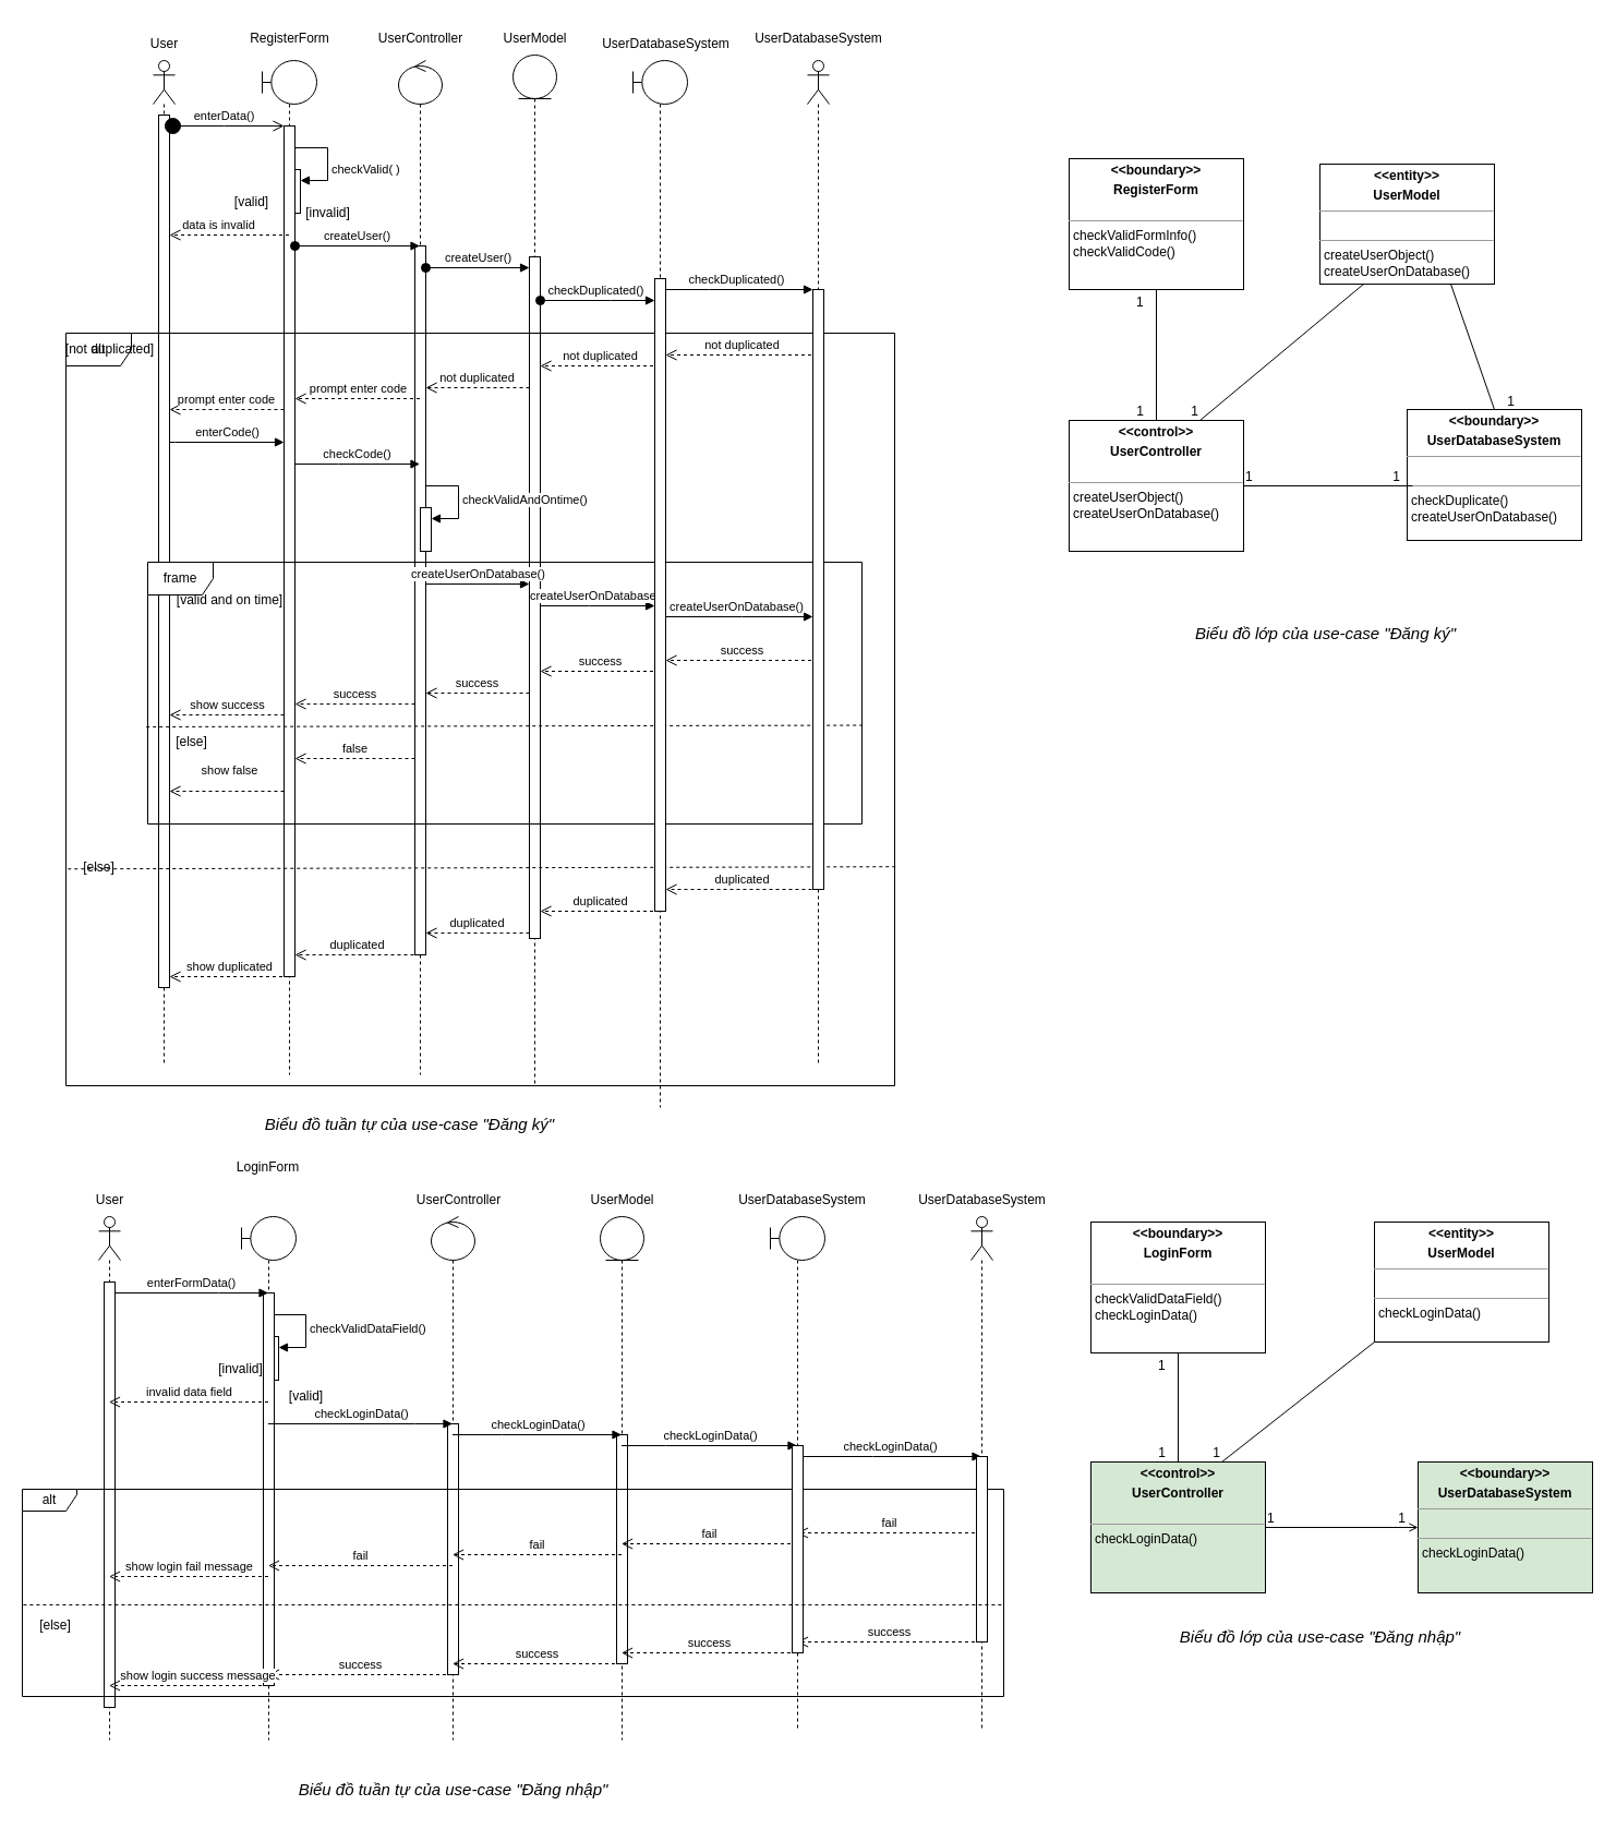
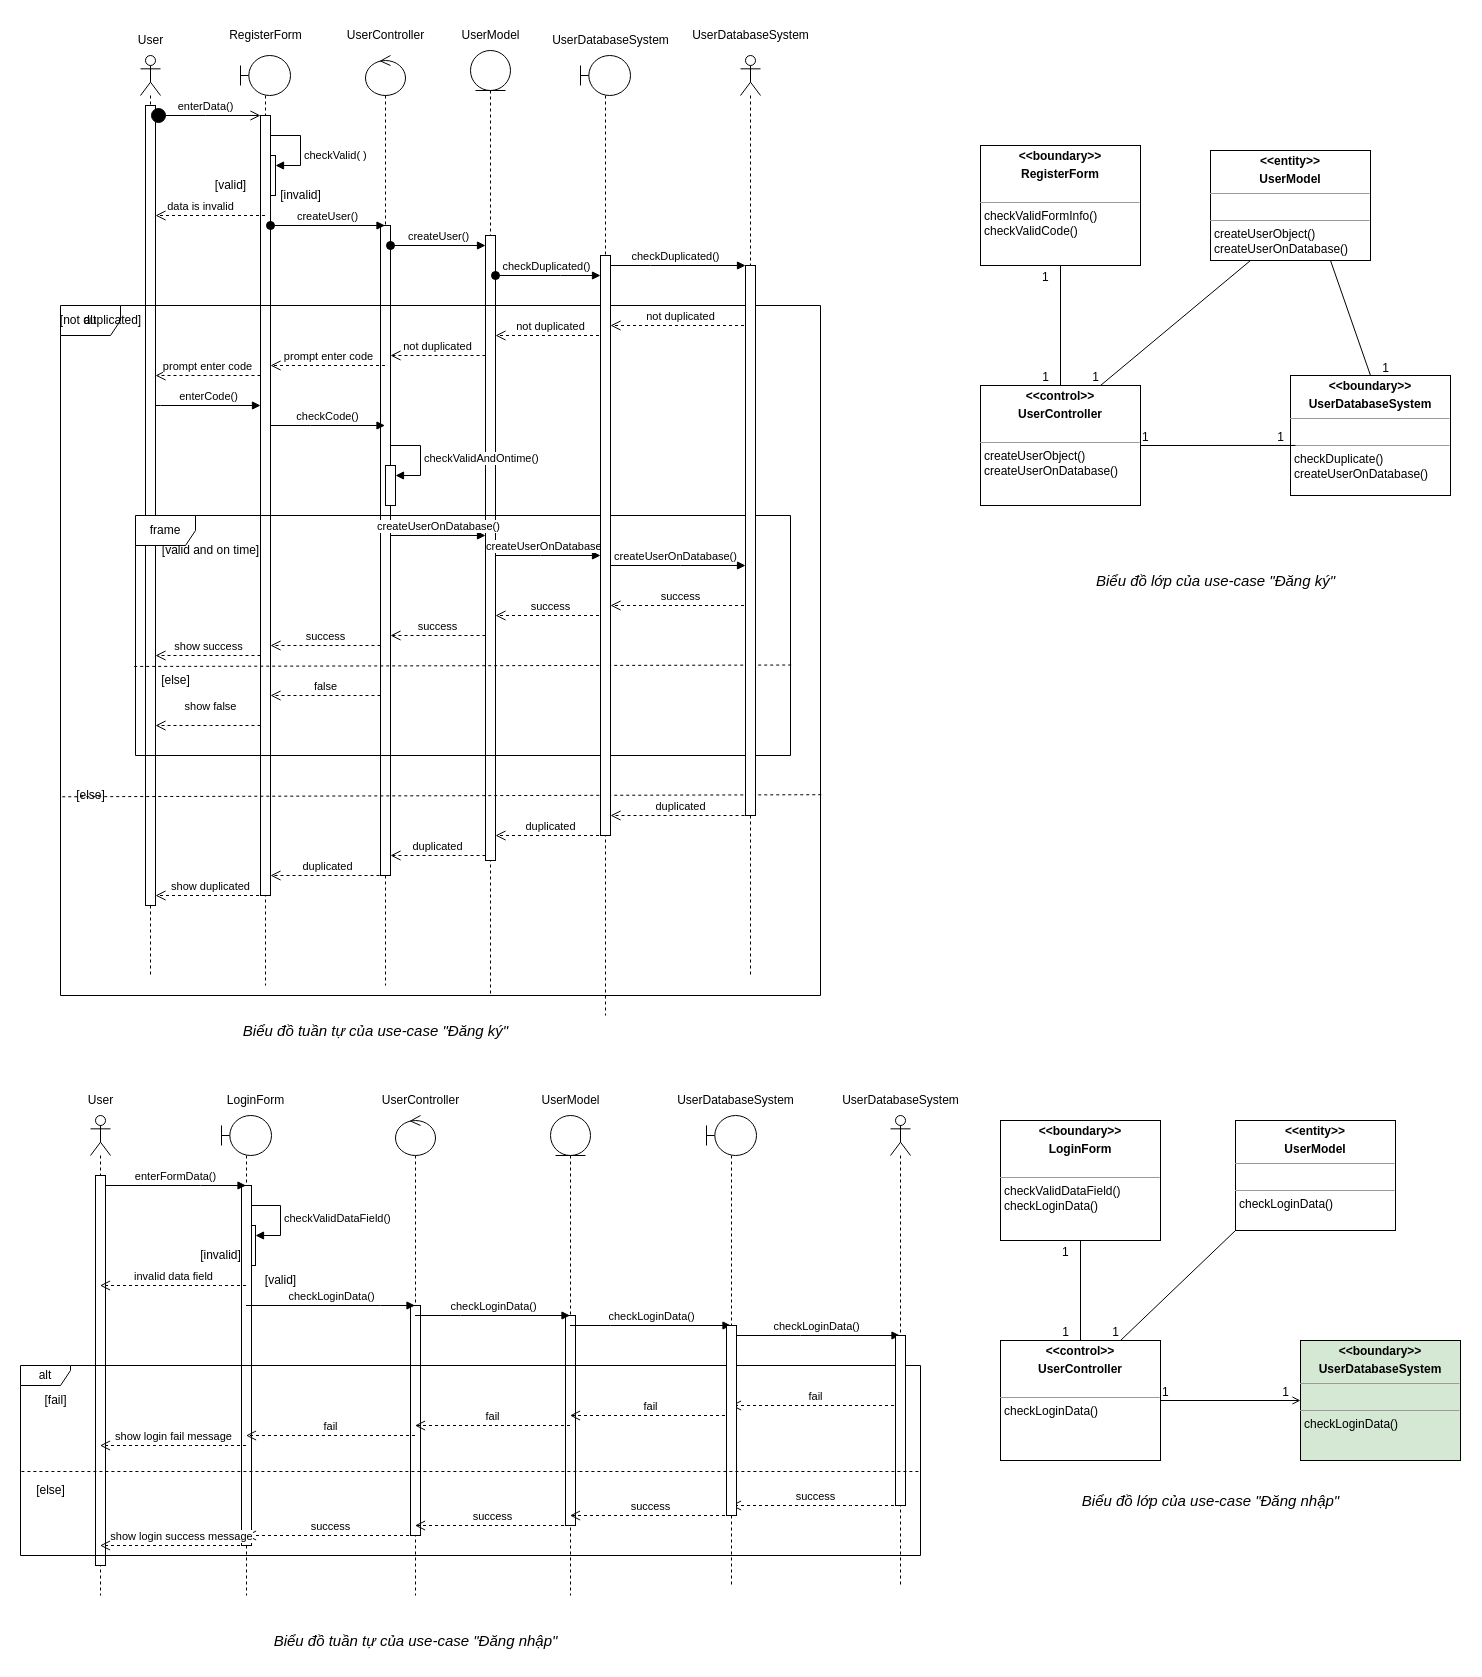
- <mxCell id="77" value="LoginForm" style="text;html=1;align=center;verticalAlign=middle;resizable=0;points=[];autosize=1;strokeColor=none;fillColor=none;" vertex="1" parent="1"><mxGeometry x="205" y="1055" width="80" height="30" as="geometry" /></mxCell>
+ <mxCell id="77" value="LoginForm" style="text;html=1;align=center;verticalAlign=middle;resizable=0;points=[];autosize=1;strokeColor=none;fillColor=none;" vertex="1" parent="1"><mxGeometry x="215" y="1085" width="80" height="30" as="geometry" /></mxCell>
- <mxCell id="111" value="&lt;p style=&quot;margin:0px;margin-top:4px;text-align:center;&quot;&gt;&lt;b&gt;&amp;lt;&amp;lt;entity&amp;gt;&amp;gt;&lt;/b&gt;&lt;/p&gt;&lt;p style=&quot;margin:0px;margin-top:4px;text-align:center;&quot;&gt;&lt;b&gt;UserModel&lt;/b&gt;&lt;/p&gt;&lt;hr size=&quot;1&quot;&gt;&lt;p style=&quot;margin:0px;margin-left:4px;&quot;&gt;&lt;br&gt;&lt;/p&gt;&lt;hr size=&quot;1&quot;&gt;&lt;p style=&quot;margin:0px;margin-left:4px;&quot;&gt;checkLoginData()&lt;/p&gt;&lt;p style=&quot;margin:0px;margin-left:4px;&quot;&gt;&lt;br&gt;&lt;/p&gt;" style="verticalAlign=top;align=left;overflow=fill;fontSize=12;fontFamily=Helvetica;html=1;whiteSpace=wrap;" vertex="1" parent="1"><mxGeometry x="1260" y="1120" width="160" height="110" as="geometry" /></mxCell>
+ <mxCell id="111" value="&lt;p style=&quot;margin:0px;margin-top:4px;text-align:center;&quot;&gt;&lt;b&gt;&amp;lt;&amp;lt;entity&amp;gt;&amp;gt;&lt;/b&gt;&lt;/p&gt;&lt;p style=&quot;margin:0px;margin-top:4px;text-align:center;&quot;&gt;&lt;b&gt;UserModel&lt;/b&gt;&lt;/p&gt;&lt;hr size=&quot;1&quot;&gt;&lt;p style=&quot;margin:0px;margin-left:4px;&quot;&gt;&lt;br&gt;&lt;/p&gt;&lt;hr size=&quot;1&quot;&gt;&lt;p style=&quot;margin:0px;margin-left:4px;&quot;&gt;checkLoginData()&lt;/p&gt;&lt;p style=&quot;margin:0px;margin-left:4px;&quot;&gt;&lt;br&gt;&lt;/p&gt;" style="verticalAlign=top;align=left;overflow=fill;fontSize=12;fontFamily=Helvetica;html=1;whiteSpace=wrap;" vertex="1" parent="1"><mxGeometry x="1235" y="1120" width="160" height="110" as="geometry" /></mxCell>
+ <mxCell id="107" value="[fail]" style="text;html=1;align=center;verticalAlign=middle;resizable=0;points=[];autosize=1;strokeColor=none;fillColor=none;" vertex="1" parent="1"><mxGeometry x="30" y="1385" width="50" height="30" as="geometry" /></mxCell>
- <mxCell id="110" value="&lt;p style=&quot;margin:0px;margin-top:4px;text-align:center;&quot;&gt;&lt;b&gt;&amp;lt;&amp;lt;control&amp;gt;&amp;gt;&lt;/b&gt;&lt;/p&gt;&lt;p style=&quot;margin:0px;margin-top:4px;text-align:center;&quot;&gt;&lt;b&gt;UserController&lt;/b&gt;&lt;/p&gt;&lt;p style=&quot;margin:0px;margin-left:4px;&quot;&gt;&lt;br&gt;&lt;/p&gt;&lt;hr size=&quot;1&quot;&gt;&lt;p style=&quot;margin:0px;margin-left:4px;&quot;&gt;checkLoginData()&lt;/p&gt;" style="verticalAlign=top;align=left;overflow=fill;fontSize=12;fontFamily=Helvetica;html=1;whiteSpace=wrap;fillColor=#d5e8d4;" vertex="1" parent="1"><mxGeometry x="1000" y="1340" width="160" height="120" as="geometry" /></mxCell>
+ <mxCell id="110" value="&lt;p style=&quot;margin:0px;margin-top:4px;text-align:center;&quot;&gt;&lt;b&gt;&amp;lt;&amp;lt;control&amp;gt;&amp;gt;&lt;/b&gt;&lt;/p&gt;&lt;p style=&quot;margin:0px;margin-top:4px;text-align:center;&quot;&gt;&lt;b&gt;UserController&lt;/b&gt;&lt;/p&gt;&lt;p style=&quot;margin:0px;margin-left:4px;&quot;&gt;&lt;br&gt;&lt;/p&gt;&lt;hr size=&quot;1&quot;&gt;&lt;p style=&quot;margin:0px;margin-left:4px;&quot;&gt;checkLoginData()&lt;/p&gt;" style="verticalAlign=top;align=left;overflow=fill;fontSize=12;fontFamily=Helvetica;html=1;whiteSpace=wrap;" vertex="1" parent="1"><mxGeometry x="1000" y="1340" width="160" height="120" as="geometry" /></mxCell>
